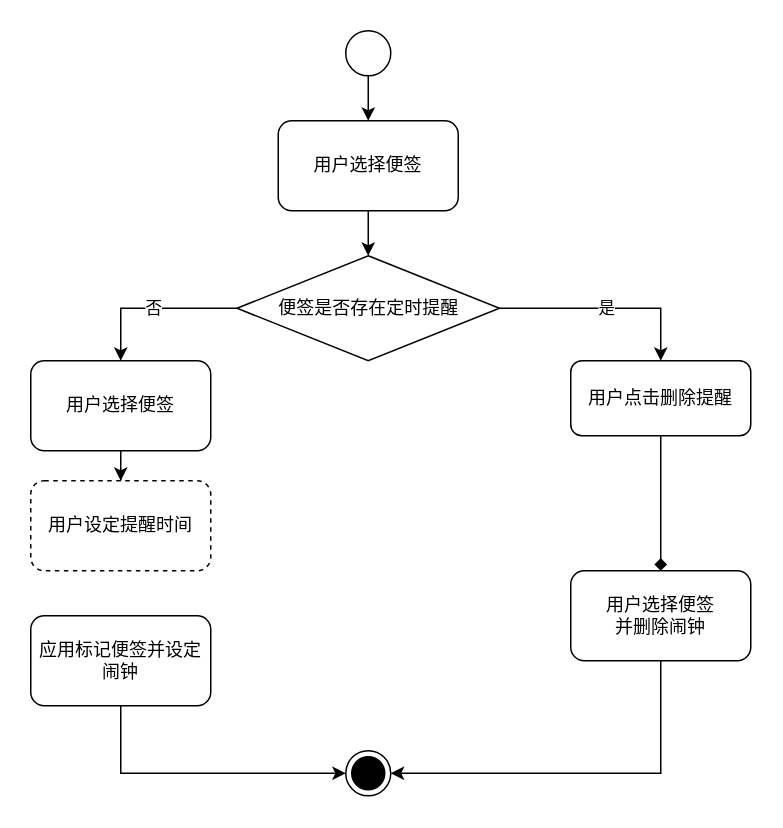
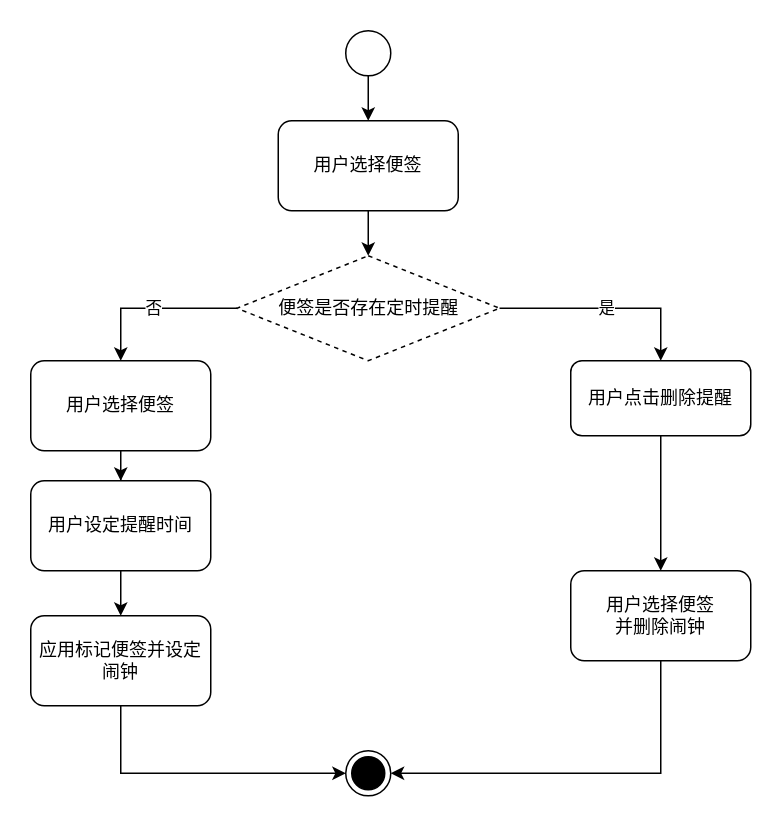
- <mxCell id="9" value="便签是否存在定时提醒" style="rhombus;whiteSpace=wrap;html=1;" parent="1" vertex="1"><mxGeometry x="157.5" y="170" width="175" height="70" as="geometry" /></mxCell>
+ <mxCell id="9" value="便签是否存在定时提醒" style="rhombus;whiteSpace=wrap;html=1;dashed=1;" parent="1" vertex="1"><mxGeometry x="157.5" y="170" width="175" height="70" as="geometry" /></mxCell>
- <mxCell id="13" value="用户设定提醒时间" style="rounded=1;whiteSpace=wrap;html=1;dashed=1;" parent="1" vertex="1"><mxGeometry x="20" y="320" width="120" height="60" as="geometry" /></mxCell>
+ <mxCell id="13" value="用户设定提醒时间" style="rounded=1;whiteSpace=wrap;html=1;" parent="1" vertex="1"><mxGeometry x="20" y="320" width="120" height="60" as="geometry" /></mxCell>
- <mxCell id="16" value="" style="edgeStyle=orthogonalEdgeStyle;rounded=0;orthogonalLoop=1;jettySize=auto;html=1;endArrow=diamond;" parent="1" source="17" target="19" edge="1"><mxGeometry relative="1" as="geometry" /></mxCell>
+ <mxCell id="16" value="" style="edgeStyle=orthogonalEdgeStyle;rounded=0;orthogonalLoop=1;jettySize=auto;html=1;" parent="1" source="17" target="19" edge="1"><mxGeometry relative="1" as="geometry" /></mxCell>
+ <mxCell id="12" value="" style="edgeStyle=orthogonalEdgeStyle;rounded=0;orthogonalLoop=1;jettySize=auto;html=1;" parent="1" source="13" target="15" edge="1"><mxGeometry relative="1" as="geometry" /></mxCell>
